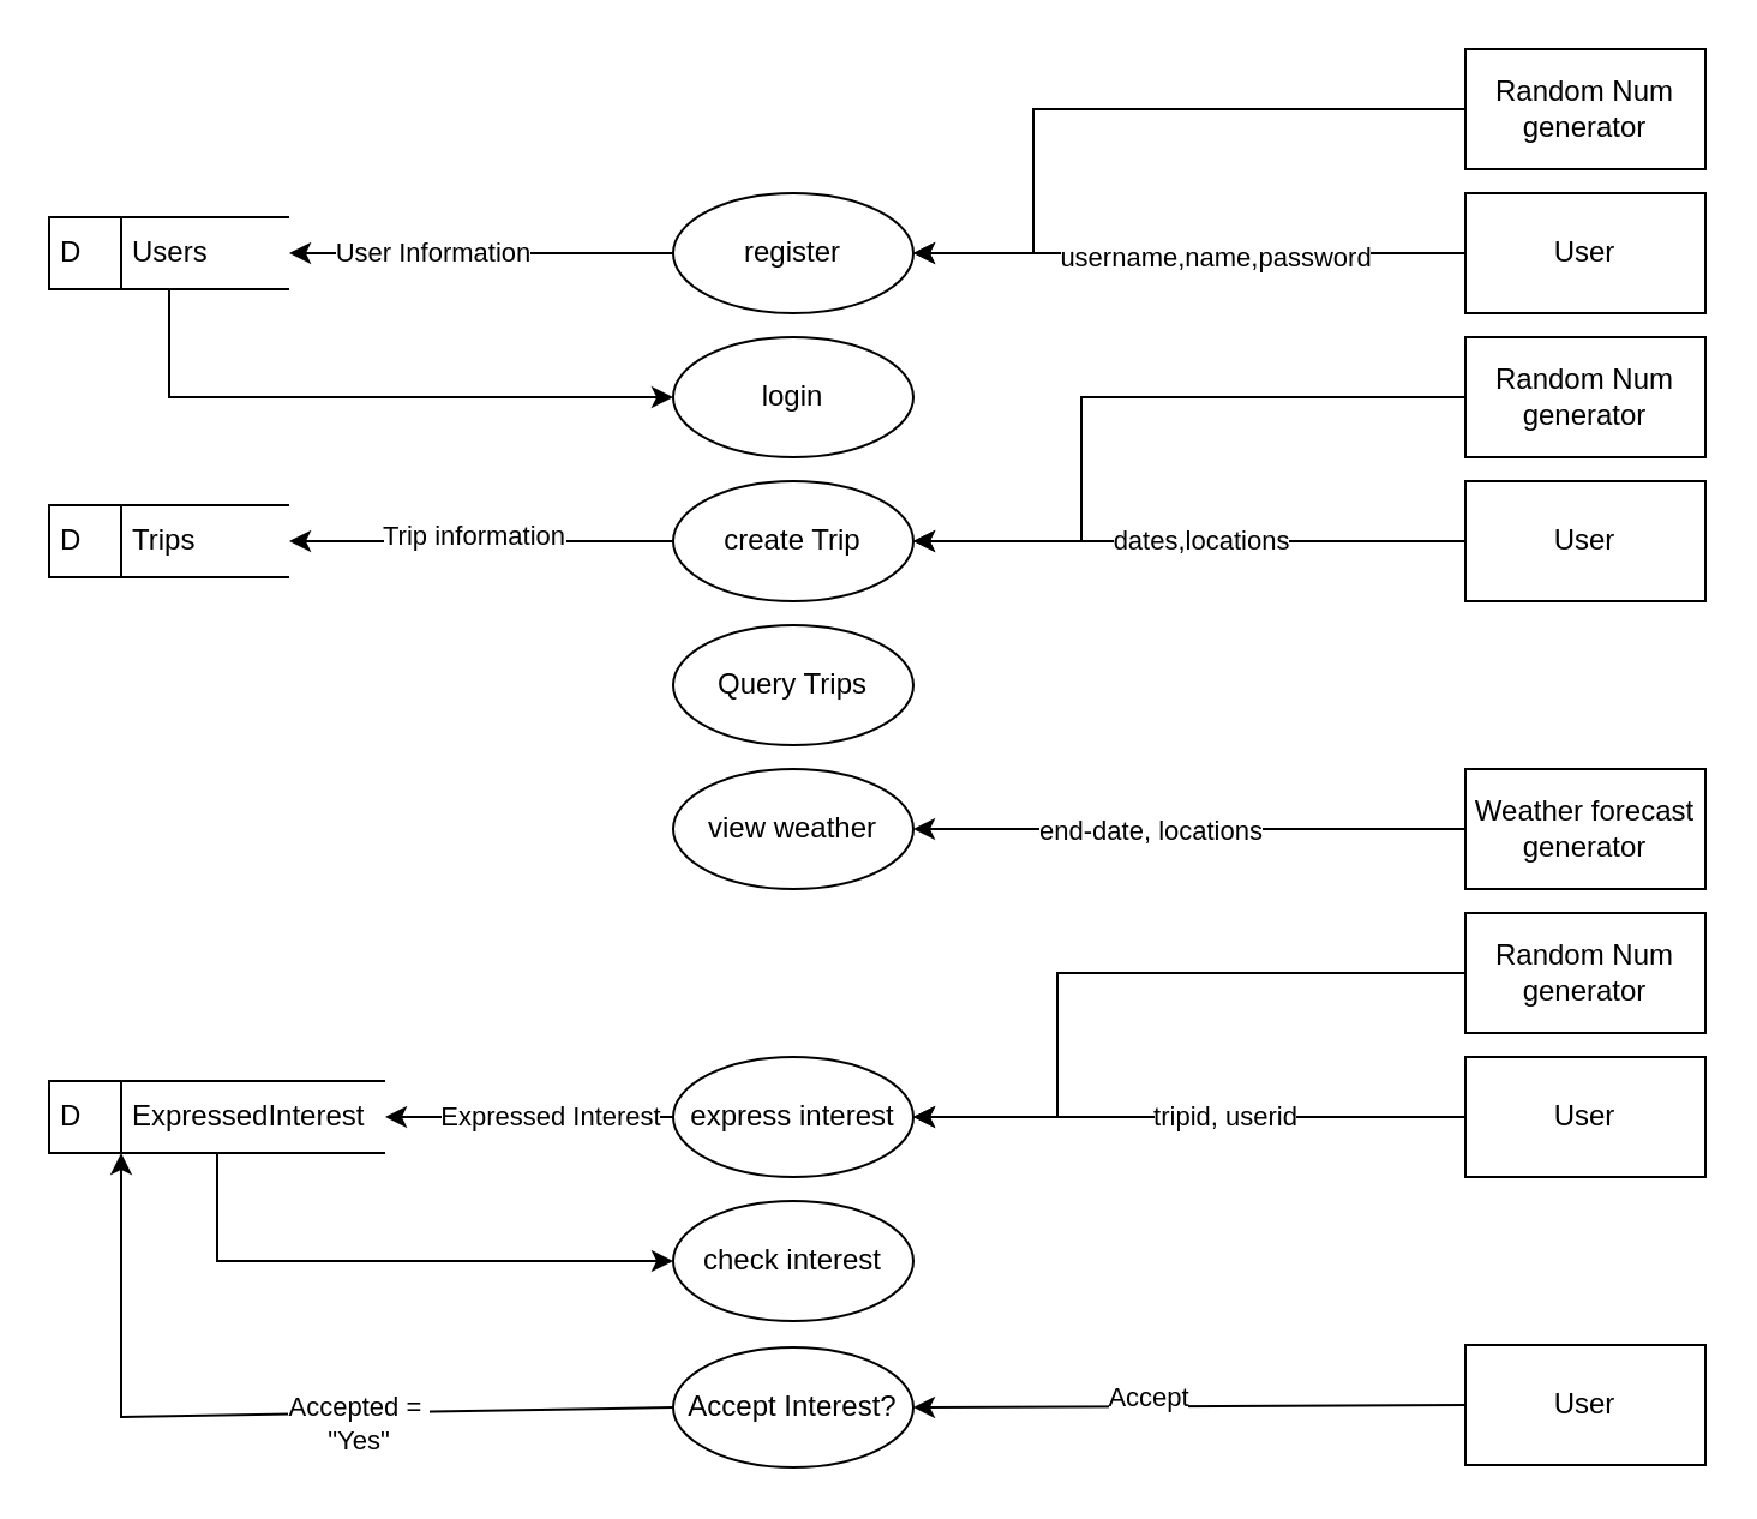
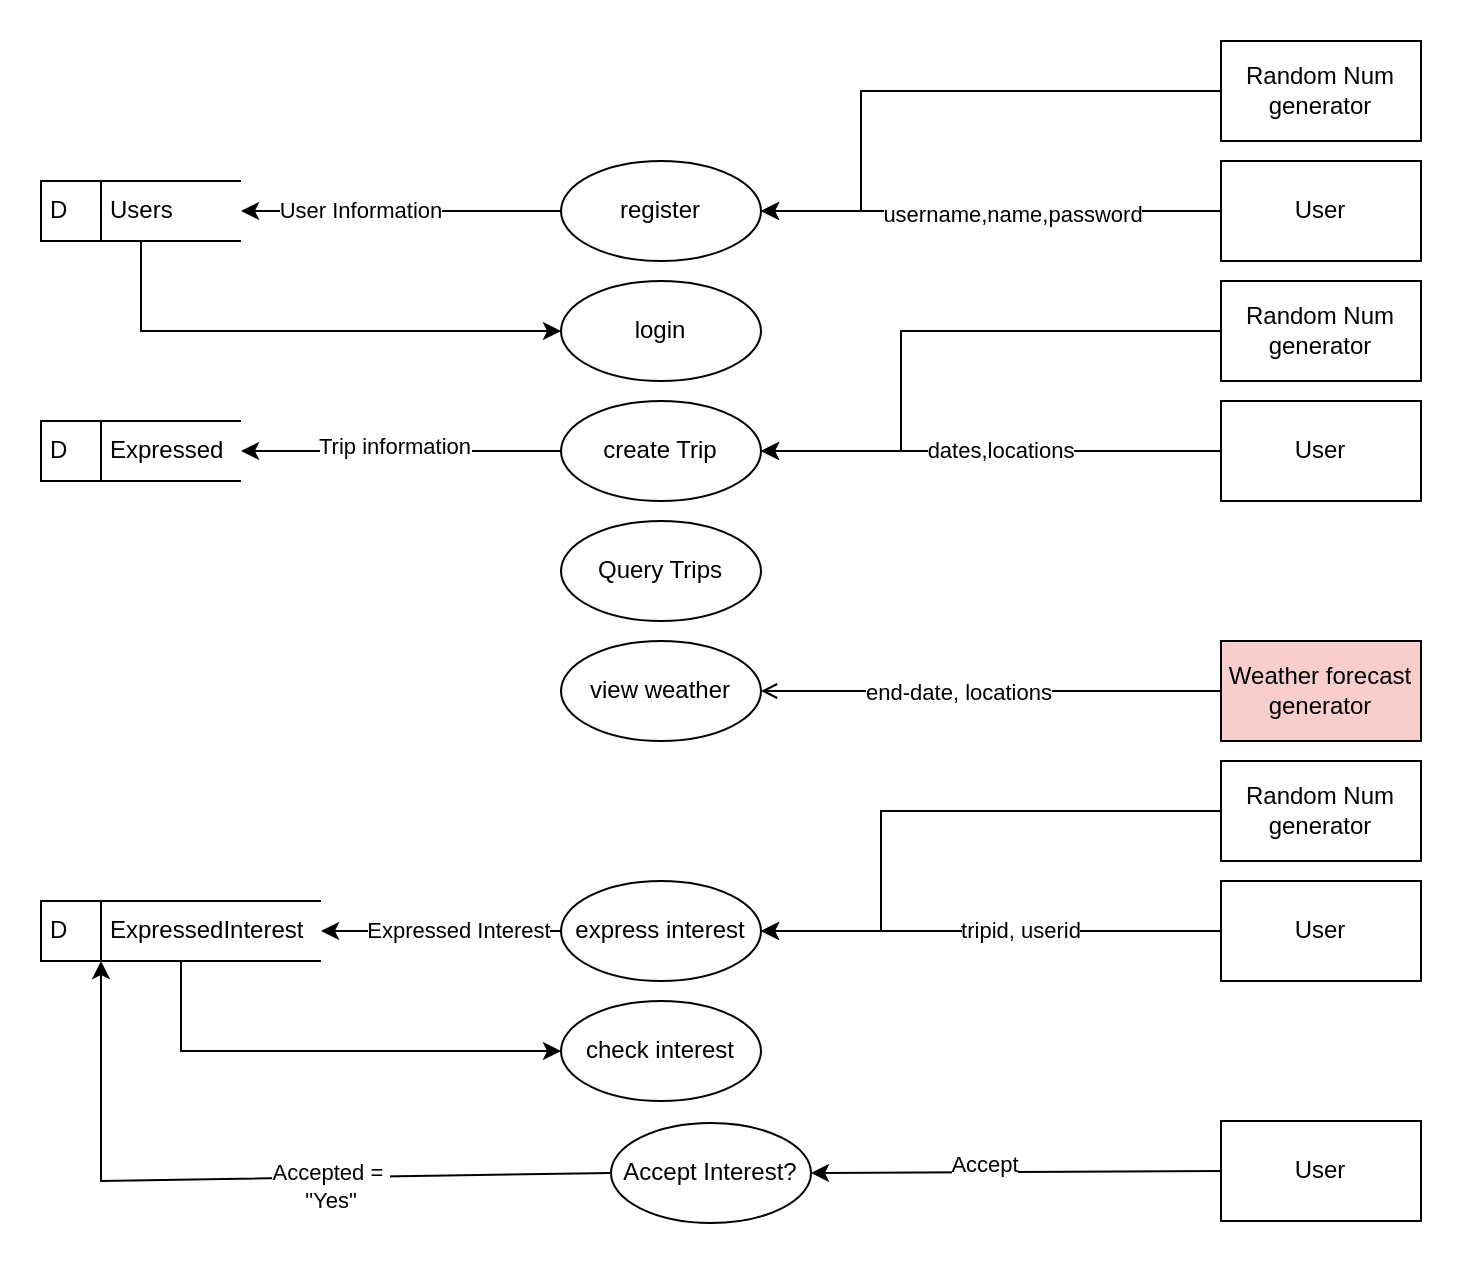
- <mxCell id="13" value="D&lt;span style=&quot;white-space: pre;&quot;&gt;&#09;&lt;/span&gt;&amp;nbsp;Trips" style="html=1;dashed=0;whiteSpace=wrap;shape=mxgraph.dfd.dataStoreID;align=left;spacingLeft=3;points=[[0,0],[0.5,0],[1,0],[0,0.5],[1,0.5],[0,1],[0.5,1],[1,1]];" parent="1" vertex="1"><mxGeometry x="20" y="210" width="100" height="30" as="geometry" /></mxCell>
+ <mxCell id="13" value="D&lt;span style=&quot;white-space: pre;&quot;&gt;&#09;&lt;/span&gt;&amp;nbsp;Expressed" style="html=1;dashed=0;whiteSpace=wrap;shape=mxgraph.dfd.dataStoreID;align=left;spacingLeft=3;points=[[0,0],[0.5,0],[1,0],[0,0.5],[1,0.5],[0,1],[0.5,1],[1,1]];" parent="1" vertex="1"><mxGeometry x="20" y="210" width="100" height="30" as="geometry" /></mxCell>
- <mxCell id="18" style="edgeStyle=orthogonalEdgeStyle;rounded=0;orthogonalLoop=1;jettySize=auto;html=1;exitX=0;exitY=0.5;exitDx=0;exitDy=0;entryX=1;entryY=0.5;entryDx=0;entryDy=0;" edge="1" parent="1" source="20" target="7"><mxGeometry relative="1" as="geometry" /></mxCell>
+ <mxCell id="18" style="edgeStyle=orthogonalEdgeStyle;rounded=0;orthogonalLoop=1;jettySize=auto;html=1;exitX=0;exitY=0.5;exitDx=0;exitDy=0;entryX=1;entryY=0.5;entryDx=0;entryDy=0;endArrow=open;" edge="1" parent="1" source="20" target="7"><mxGeometry relative="1" as="geometry" /></mxCell>
- <mxCell id="20" value="Weather forecast generator" style="html=1;dashed=0;whiteSpace=wrap;" parent="1" vertex="1"><mxGeometry x="610" y="320" width="100" height="50" as="geometry" /></mxCell>
+ <mxCell id="20" value="Weather forecast generator" style="html=1;dashed=0;whiteSpace=wrap;fillColor=#f8cecc;" parent="1" vertex="1"><mxGeometry x="610" y="320" width="100" height="50" as="geometry" /></mxCell>
- <mxCell id="39" value="Accept Interest?" style="shape=ellipse;html=1;dashed=0;whiteSpace=wrap;perimeter=ellipsePerimeter;" vertex="1" parent="1"><mxGeometry x="280" y="561" width="100" height="50" as="geometry" /></mxCell>
+ <mxCell id="39" value="Accept Interest?" style="shape=ellipse;html=1;dashed=0;whiteSpace=wrap;perimeter=ellipsePerimeter;" vertex="1" parent="1"><mxGeometry x="305" y="561" width="100" height="50" as="geometry" /></mxCell>
